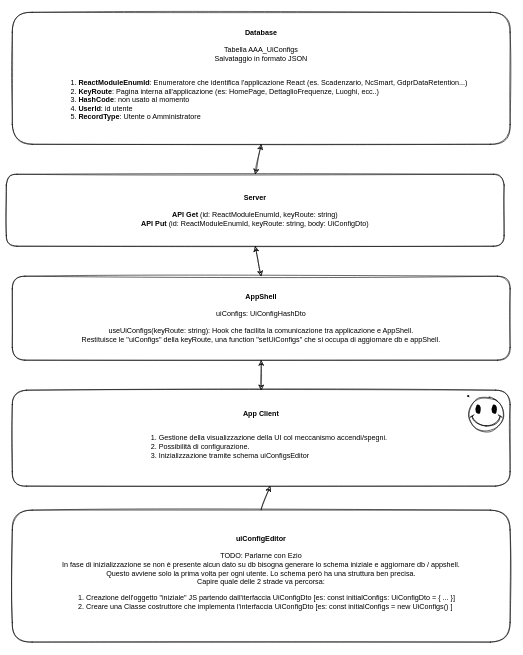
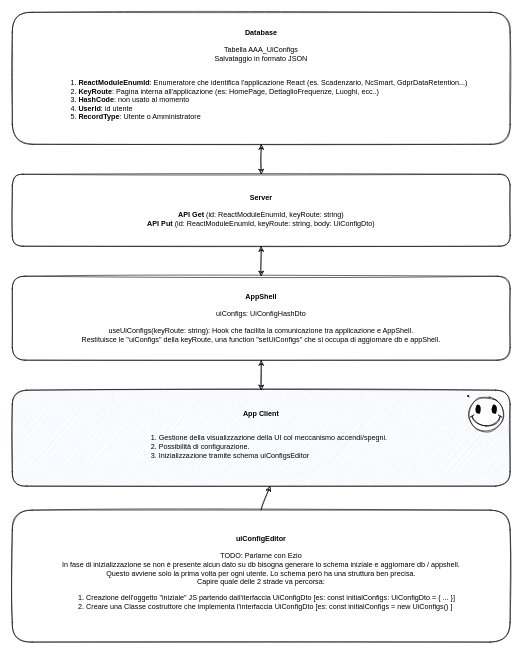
- <mxCell id="3" value="&lt;b&gt;Server&lt;/b&gt;&lt;br&gt;&lt;br&gt;&lt;b&gt;API Get&lt;/b&gt;&amp;nbsp;(id: ReactModuleEnumId, keyRoute: string)&lt;br&gt;&lt;b&gt;API Put&lt;/b&gt; (id: ReactModuleEnumId, keyRoute: string, body: UiConfigDto)" style="rounded=1;whiteSpace=wrap;html=1;sketch=1;" parent="1" vertex="1"><mxGeometry x="10" y="290" width="830" height="120" as="geometry" /></mxCell>
+ <mxCell id="3" value="&lt;b&gt;Server&lt;/b&gt;&lt;br&gt;&lt;br&gt;&lt;b&gt;API Get&lt;/b&gt;&amp;nbsp;(id: ReactModuleEnumId, keyRoute: string)&lt;br&gt;&lt;b&gt;API Put&lt;/b&gt; (id: ReactModuleEnumId, keyRoute: string, body: UiConfigDto)" style="rounded=1;whiteSpace=wrap;html=1;sketch=1;" parent="1" vertex="1"><mxGeometry x="20" y="290" width="830" height="120" as="geometry" /></mxCell>
- <mxCell id="7" value="&lt;b style=&quot;background-color: initial;&quot;&gt;App Client&lt;/b&gt;&lt;br&gt;&lt;br&gt;&lt;ol&gt;&lt;li style=&quot;text-align: left;&quot;&gt;&lt;span style=&quot;background-color: initial;&quot;&gt;Gestione della visualizzazione della UI col meccanismo accendi/spegni.&lt;/span&gt;&lt;/li&gt;&lt;li style=&quot;text-align: left;&quot;&gt;&lt;span style=&quot;background-color: initial;&quot;&gt;Possibilità di configurazione.&lt;/span&gt;&lt;/li&gt;&lt;li style=&quot;text-align: left;&quot;&gt;&lt;span style=&quot;background-color: initial;&quot;&gt;Inizializzazione tramite schema uiConfigsEditor&lt;/span&gt;&lt;/li&gt;&lt;/ol&gt;" style="rounded=1;whiteSpace=wrap;html=1;sketch=1;" parent="1" vertex="1"><mxGeometry x="20" y="650" width="830" height="160" as="geometry" /></mxCell>
+ <mxCell id="7" value="&lt;b style=&quot;background-color: initial;&quot;&gt;App Client&lt;/b&gt;&lt;br&gt;&lt;br&gt;&lt;ol&gt;&lt;li style=&quot;text-align: left;&quot;&gt;&lt;span style=&quot;background-color: initial;&quot;&gt;Gestione della visualizzazione della UI col meccanismo accendi/spegni.&lt;/span&gt;&lt;/li&gt;&lt;li style=&quot;text-align: left;&quot;&gt;&lt;span style=&quot;background-color: initial;&quot;&gt;Possibilità di configurazione.&lt;/span&gt;&lt;/li&gt;&lt;li style=&quot;text-align: left;&quot;&gt;&lt;span style=&quot;background-color: initial;&quot;&gt;Inizializzazione tramite schema uiConfigsEditor&lt;/span&gt;&lt;/li&gt;&lt;/ol&gt;" style="rounded=1;whiteSpace=wrap;html=1;sketch=1;fillColor=#dae8fc;" parent="1" vertex="1"><mxGeometry x="20" y="650" width="830" height="160" as="geometry" /></mxCell>
